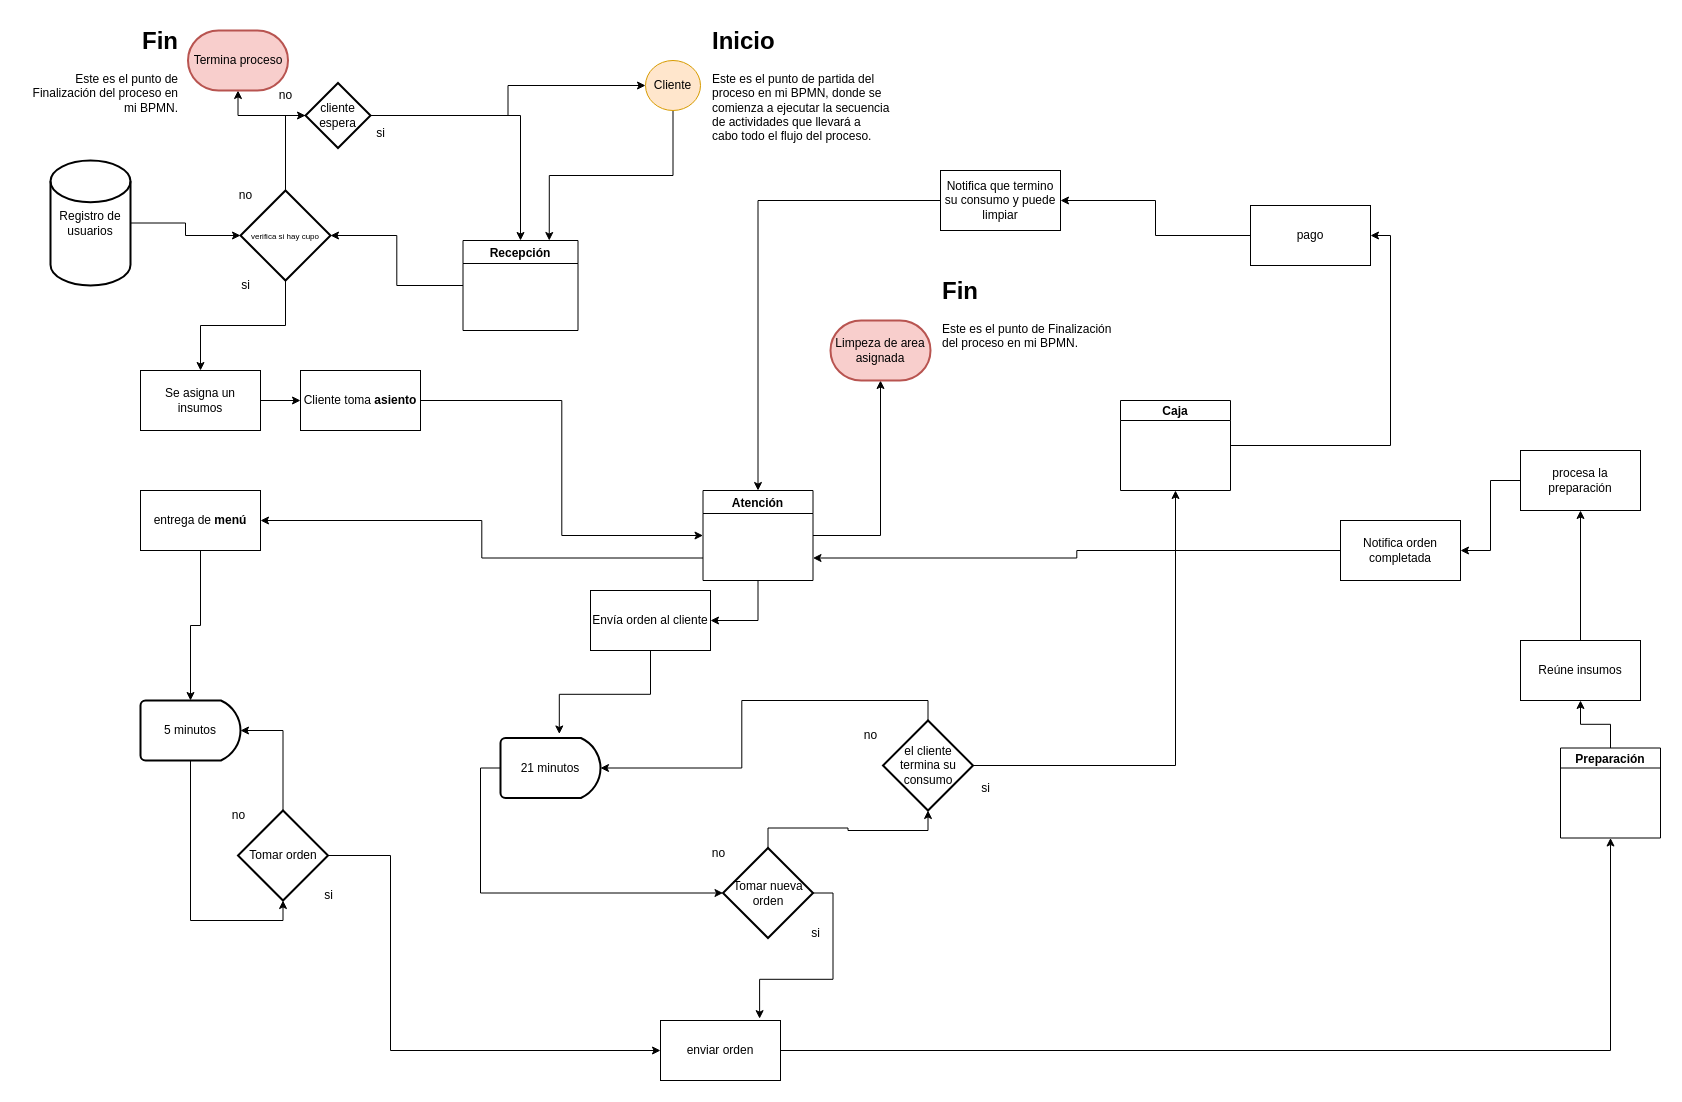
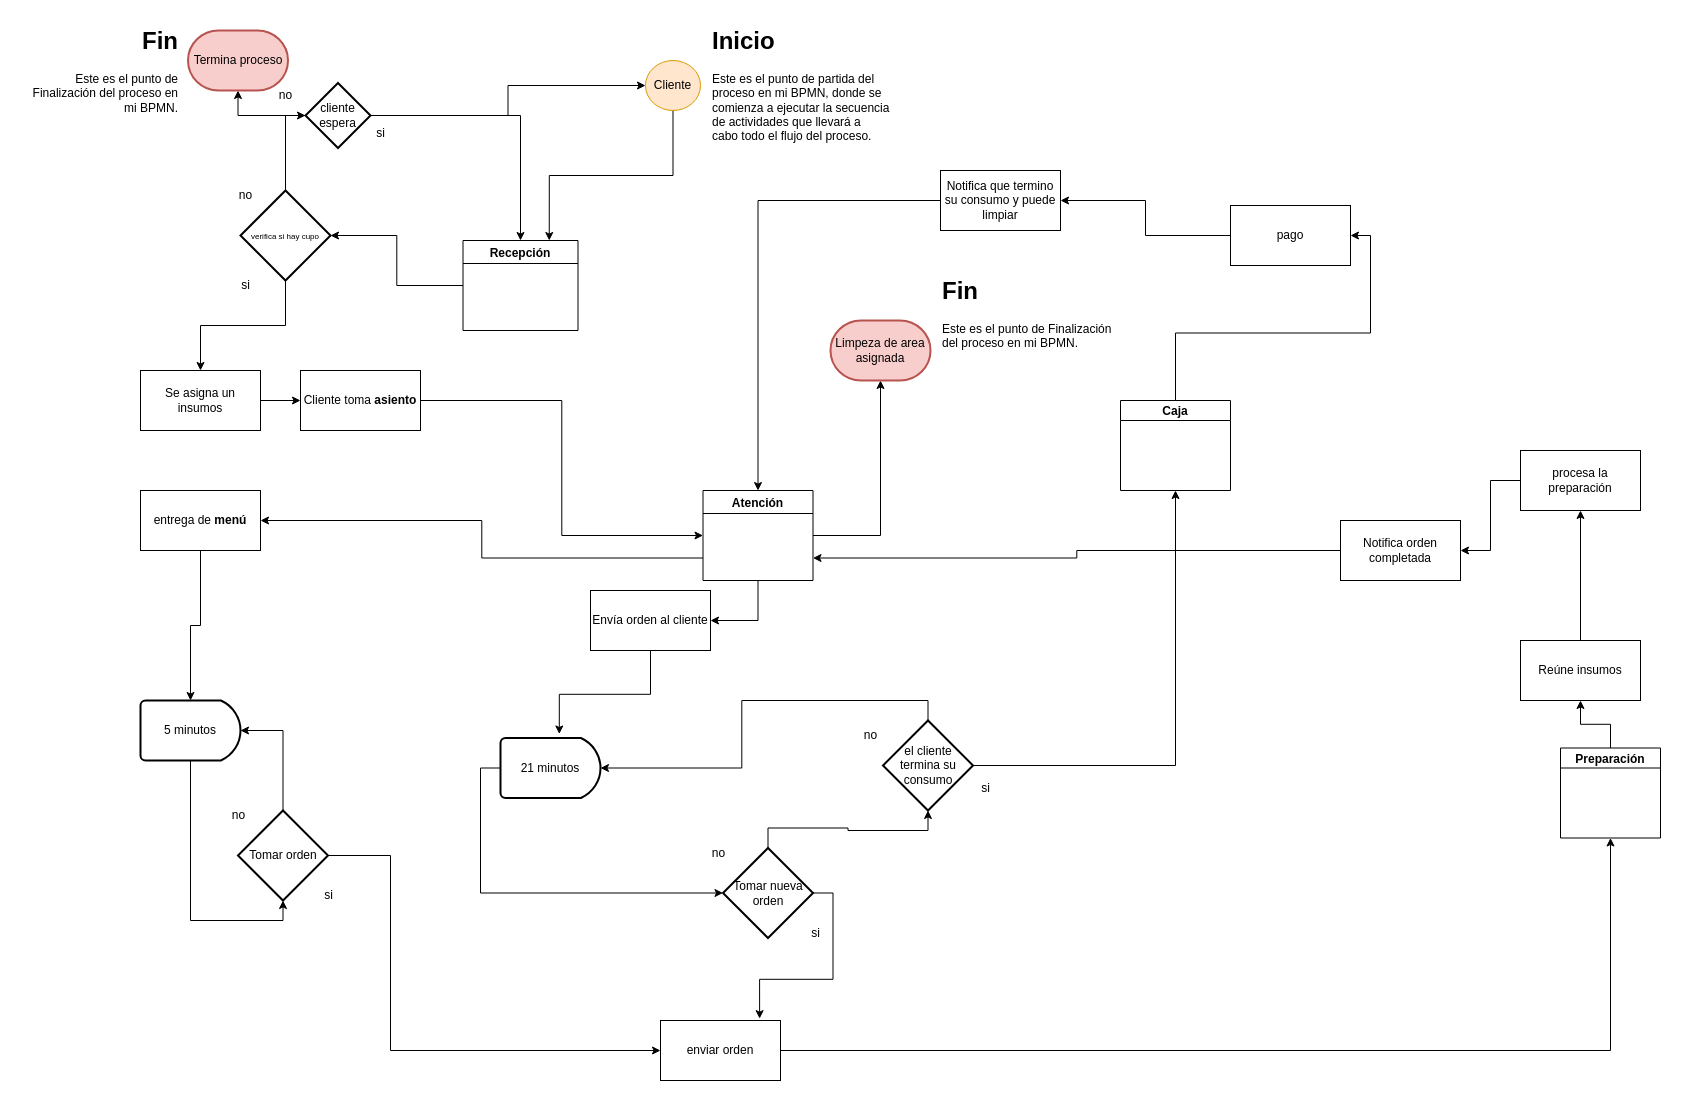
- <mxCell id="14" value="Registro de usuarios" style="strokeWidth=2;html=1;shape=mxgraph.flowchart.database;whiteSpace=wrap;" parent="1" vertex="1"><mxGeometry x="50" y="160" width="80" height="125" as="geometry" /></mxCell>
- <mxCell id="13" style="edgeStyle=orthogonalEdgeStyle;rounded=0;orthogonalLoop=1;jettySize=auto;html=1;" parent="1" source="14" target="16" edge="1"><mxGeometry relative="1" as="geometry"><mxPoint x="207.5" y="412.537" as="targetPoint" /></mxGeometry></mxCell>
- <mxCell id="55" value="pago" style="whiteSpace=wrap;html=1;" parent="1" vertex="1"><mxGeometry x="1250" y="205" width="120" height="60" as="geometry" /></mxCell>
+ <mxCell id="55" value="pago" style="whiteSpace=wrap;html=1;" parent="1" vertex="1"><mxGeometry x="1230" y="205" width="120" height="60" as="geometry" /></mxCell>
